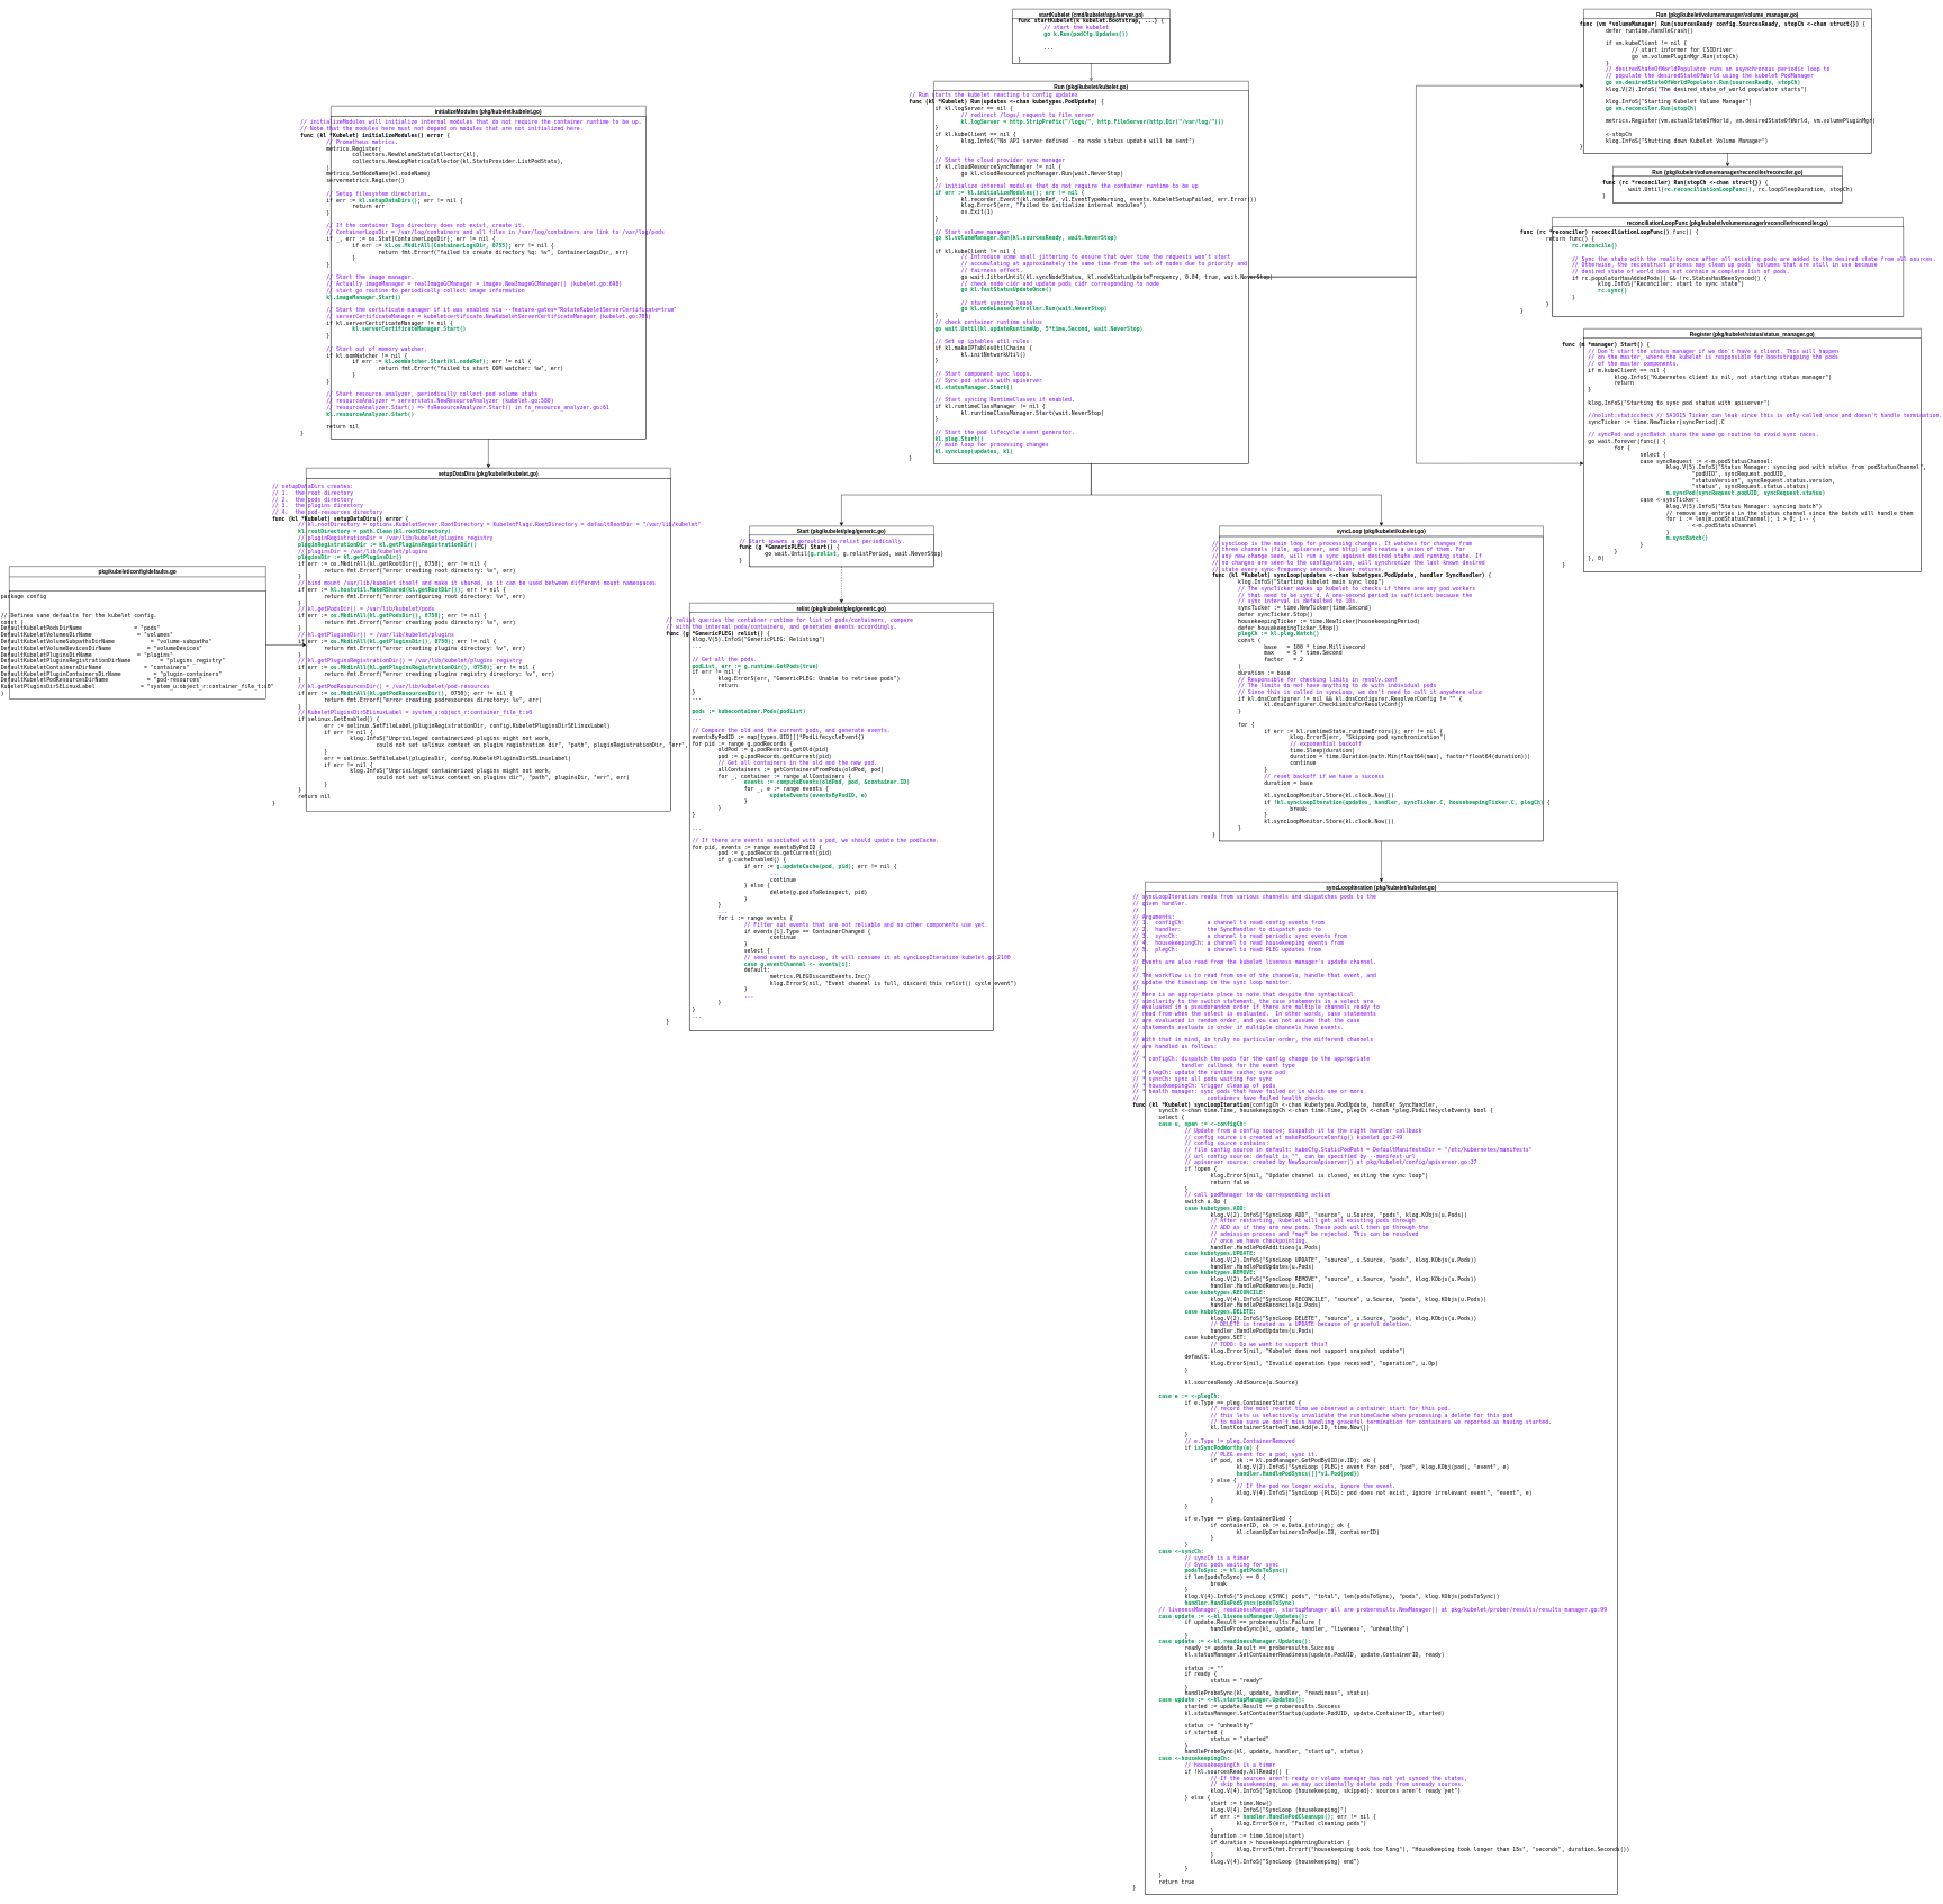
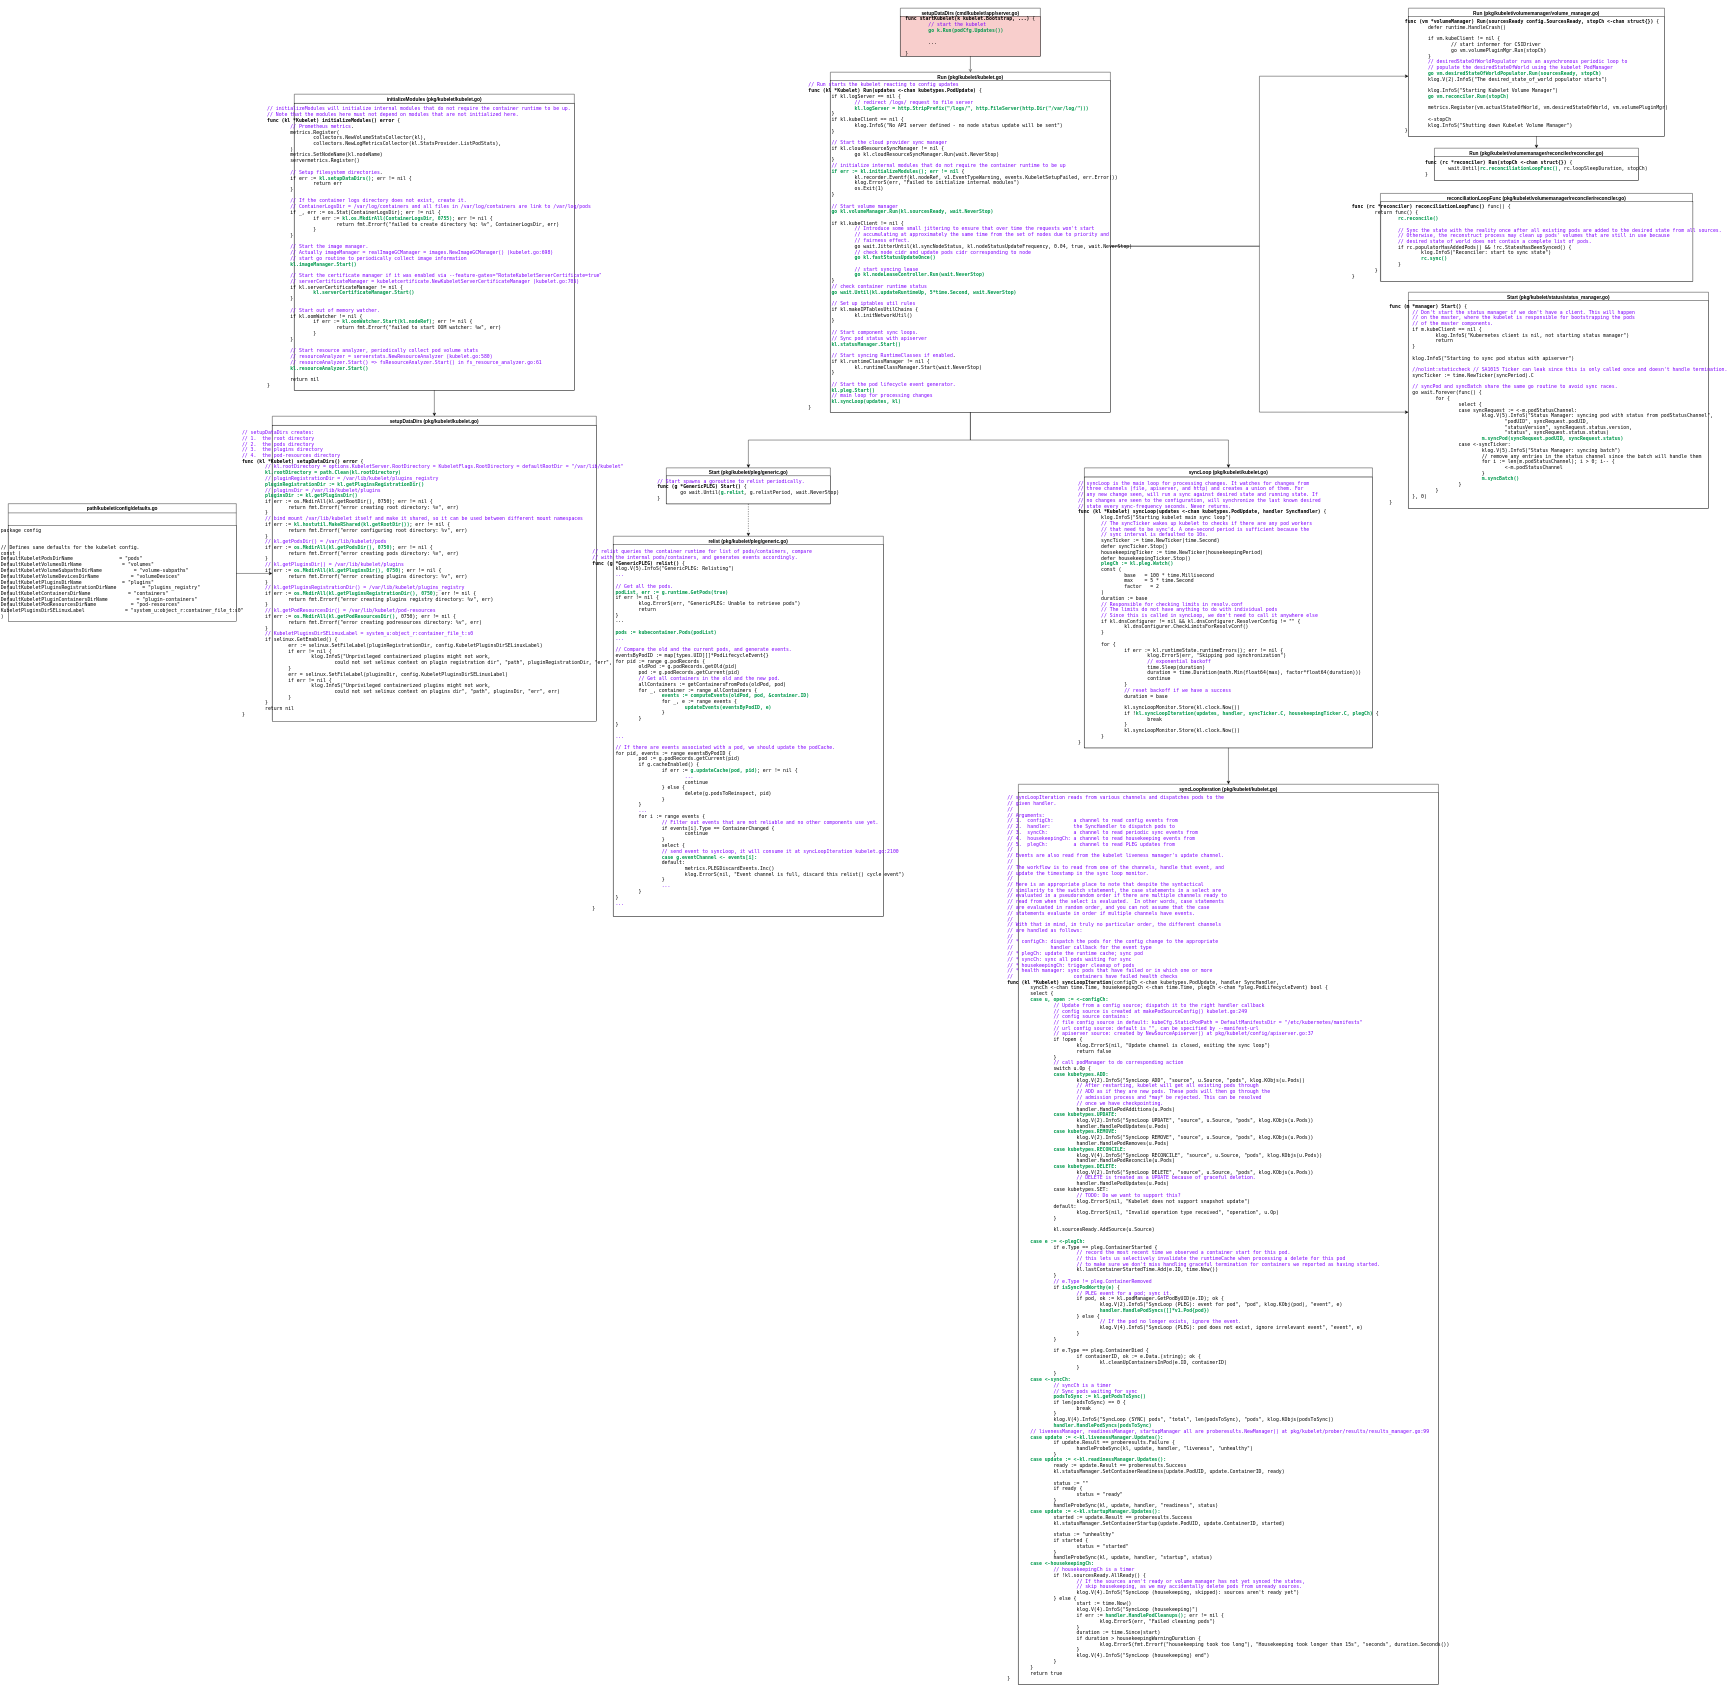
- <mxCell id="2" value="startKubelet (cmd/kubelet/app/server.go)" style="swimlane;" vertex="1" parent="1"><mxGeometry x="2250" y="20" width="350" height="120" as="geometry" /></mxCell>
+ <mxCell id="2" value="setupDataDirs (cmd/kubelet/app/server.go)" style="swimlane;" vertex="1" parent="1"><mxGeometry x="2250" y="20" width="350" height="120" as="geometry" /></mxCell>
- <mxCell id="3" value="&lt;pre style=&quot;text-align: justify;&quot;&gt;&lt;b&gt;func startKubelet(k kubelet.Bootstrap, ...)&lt;/b&gt; {&lt;div style=&quot;text-align: justify;&quot;&gt;&lt;span style=&quot;&quot;&gt;&#09;&lt;/span&gt;&lt;font color=&quot;#7f00ff&quot;&gt;// start the kubelet&lt;/font&gt;&lt;/div&gt;&lt;div style=&quot;text-align: justify;&quot;&gt;&lt;span style=&quot;&quot;&gt;&#09;&lt;/span&gt;&lt;b&gt;&lt;font color=&quot;#00994d&quot;&gt;go k.Run(podCfg.Updates())&lt;/font&gt;&lt;/b&gt;&lt;/div&gt;&lt;div style=&quot;text-align: justify;&quot;&gt;&lt;br&gt;&lt;/div&gt;&lt;div style=&quot;text-align: justify;&quot;&gt;&lt;span style=&quot;white-space: pre;&quot;&gt;&#09;&lt;/span&gt;...&lt;br&gt;&lt;/div&gt;&lt;div style=&quot;text-align: justify;&quot;&gt;&lt;br&gt;&lt;/div&gt;&lt;div style=&quot;text-align: justify;&quot;&gt;}&lt;/div&gt;&lt;/pre&gt;" style="rounded=0;whiteSpace=wrap;html=1;" vertex="1" parent="2"><mxGeometry y="20" width="350" height="100" as="geometry" /></mxCell>
+ <mxCell id="3" value="&lt;pre style=&quot;text-align: justify;&quot;&gt;&lt;b&gt;func startKubelet(k kubelet.Bootstrap, ...)&lt;/b&gt; {&lt;div style=&quot;text-align: justify;&quot;&gt;&lt;span style=&quot;&quot;&gt;&#09;&lt;/span&gt;&lt;font color=&quot;#7f00ff&quot;&gt;// start the kubelet&lt;/font&gt;&lt;/div&gt;&lt;div style=&quot;text-align: justify;&quot;&gt;&lt;span style=&quot;&quot;&gt;&#09;&lt;/span&gt;&lt;b&gt;&lt;font color=&quot;#00994d&quot;&gt;go k.Run(podCfg.Updates())&lt;/font&gt;&lt;/b&gt;&lt;/div&gt;&lt;div style=&quot;text-align: justify;&quot;&gt;&lt;br&gt;&lt;/div&gt;&lt;div style=&quot;text-align: justify;&quot;&gt;&lt;span style=&quot;white-space: pre;&quot;&gt;&#09;&lt;/span&gt;...&lt;br&gt;&lt;/div&gt;&lt;div style=&quot;text-align: justify;&quot;&gt;&lt;br&gt;&lt;/div&gt;&lt;div style=&quot;text-align: justify;&quot;&gt;}&lt;/div&gt;&lt;/pre&gt;" style="rounded=0;whiteSpace=wrap;html=1;fillColor=#f8cecc;" vertex="1" parent="2"><mxGeometry y="20" width="350" height="100" as="geometry" /></mxCell>
- <mxCell id="19" value="Register (pkg/kubelet/status/status_manager.go)" style="swimlane;fontColor=#000000;startSize=23;" vertex="1" parent="1"><mxGeometry x="3520" y="730" width="750" height="540" as="geometry" /></mxCell>
+ <mxCell id="19" value="Start (pkg/kubelet/status/status_manager.go)" style="swimlane;fontColor=#000000;startSize=23;" vertex="1" parent="1"><mxGeometry x="3520" y="730" width="750" height="540" as="geometry" /></mxCell>
- <mxCell id="11" value="pkg/kubelet/config/defaults.go" style="swimlane;fontColor=#000000;" vertex="1" parent="1"><mxGeometry x="20" y="1258.5" width="570" height="263" as="geometry" /></mxCell>
+ <mxCell id="11" value="path/kubelet/config/defaults.go" style="swimlane;fontColor=#000000;" vertex="1" parent="1"><mxGeometry x="20" y="1258.5" width="570" height="263" as="geometry" /></mxCell>
